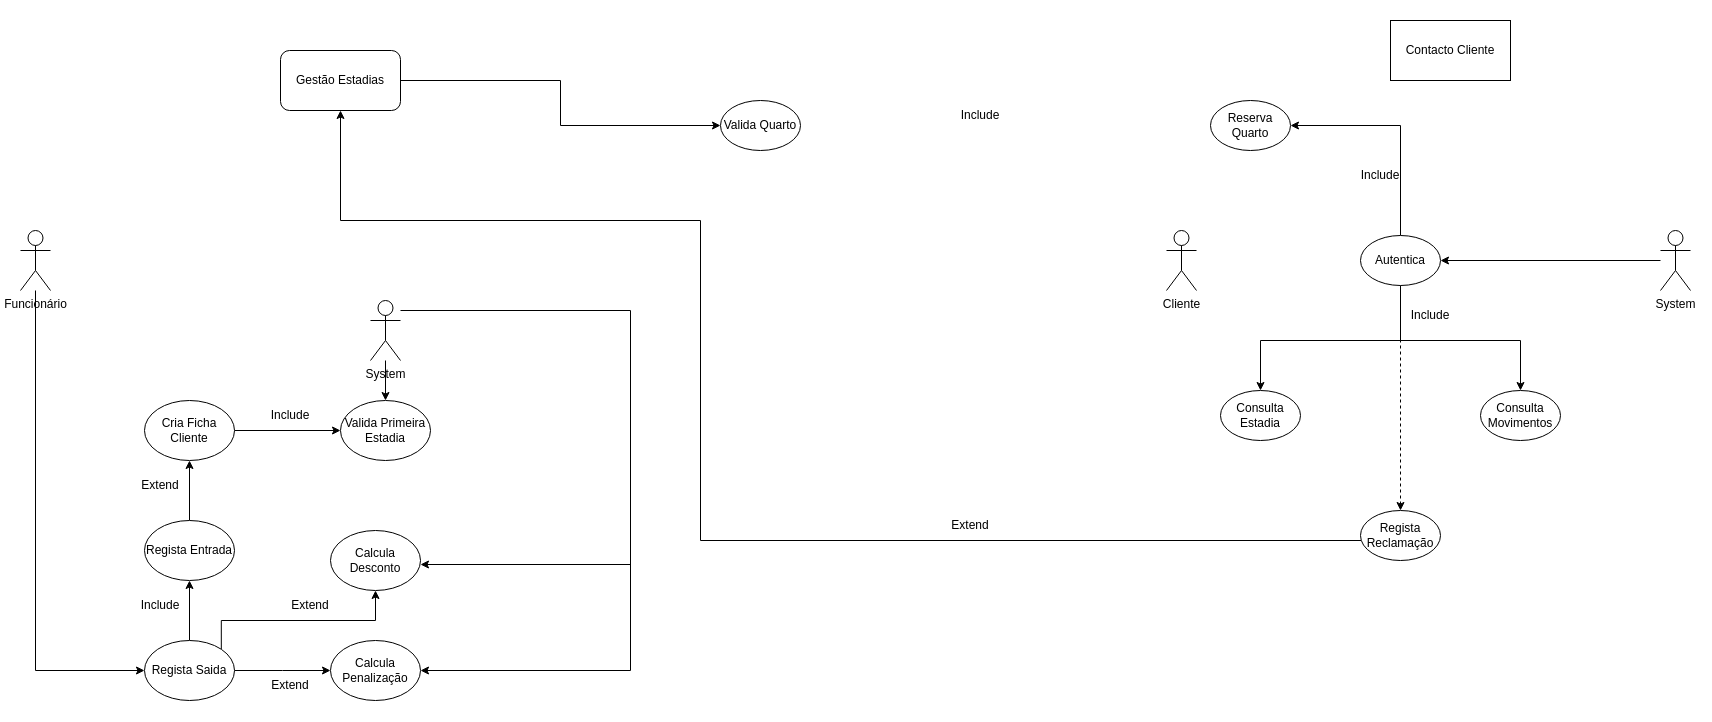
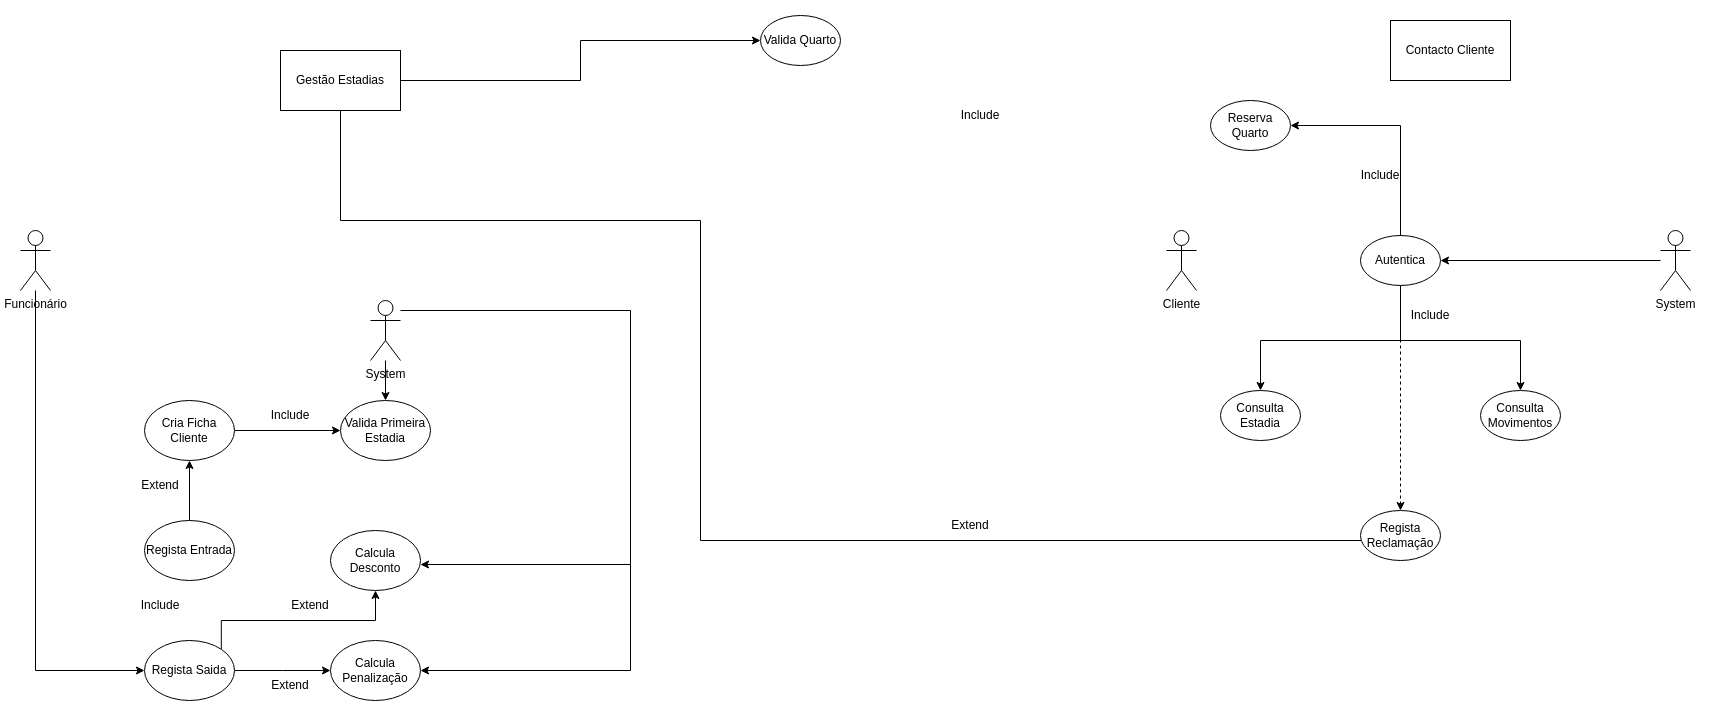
- <mxCell id="25" value="Gestão Estadias" style="whiteSpace=wrap;html=1;rounded=1;" vertex="1" parent="1"><mxGeometry x="280" y="50" width="120" height="60" as="geometry" /></mxCell>
+ <mxCell id="25" value="Gestão Estadias" style="rounded=0;whiteSpace=wrap;html=1;" vertex="1" parent="1"><mxGeometry x="280" y="50" width="120" height="60" as="geometry" /></mxCell>
- <mxCell id="38" style="edgeStyle=orthogonalEdgeStyle;rounded=0;orthogonalLoop=1;jettySize=auto;html=1;entryX=0.5;entryY=1;entryDx=0;entryDy=0;" edge="1" parent="1" source="39" target="25"><mxGeometry relative="1" as="geometry"><Array as="points"><mxPoint x="700" y="540" /><mxPoint x="700" y="220" /><mxPoint x="340" y="220" /></Array></mxGeometry></mxCell>
+ <mxCell id="38" style="edgeStyle=orthogonalEdgeStyle;rounded=0;orthogonalLoop=1;jettySize=auto;html=1;entryX=0.5;entryY=1;entryDx=0;entryDy=0;endArrow=none;" edge="1" parent="1" source="39" target="25"><mxGeometry relative="1" as="geometry"><Array as="points"><mxPoint x="700" y="540" /><mxPoint x="700" y="220" /><mxPoint x="340" y="220" /></Array></mxGeometry></mxCell>
- <mxCell id="42" value="Valida Quarto" style="ellipse;whiteSpace=wrap;html=1;" vertex="1" parent="1"><mxGeometry x="720" y="100" width="80" height="50" as="geometry" /></mxCell>
+ <mxCell id="42" value="Valida Quarto" style="ellipse;whiteSpace=wrap;html=1;" vertex="1" parent="1"><mxGeometry x="760" y="15" width="80" height="50" as="geometry" /></mxCell>
- <mxCell id="12" style="edgeStyle=orthogonalEdgeStyle;rounded=0;orthogonalLoop=1;jettySize=auto;html=1;exitX=0.5;exitY=0;exitDx=0;exitDy=0;entryX=0.5;entryY=1;entryDx=0;entryDy=0;" edge="1" parent="1" source="15" target="11"><mxGeometry relative="1" as="geometry" /></mxCell>
